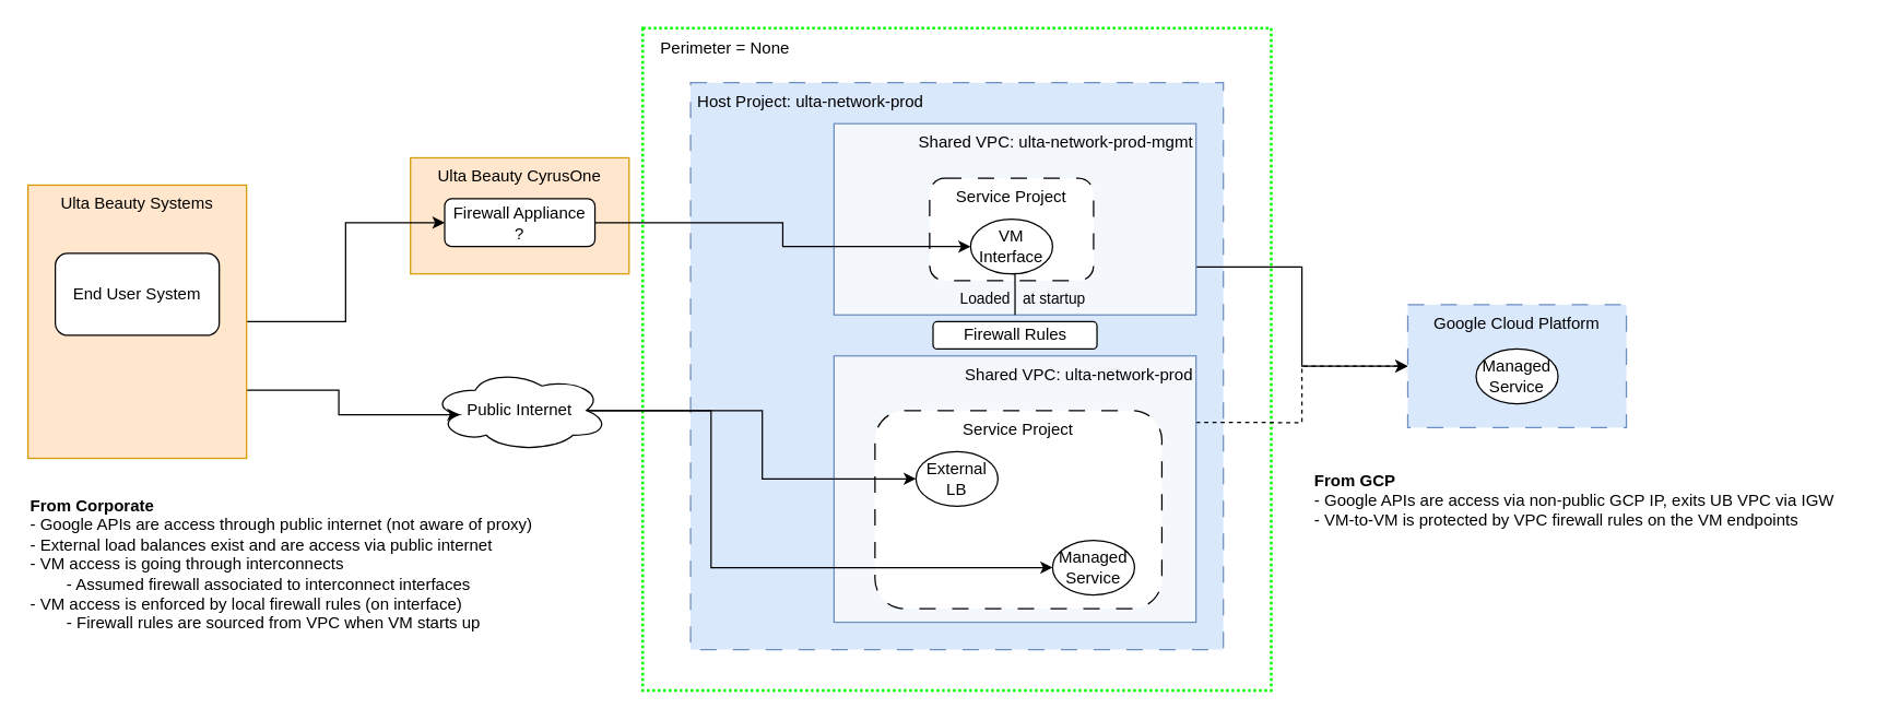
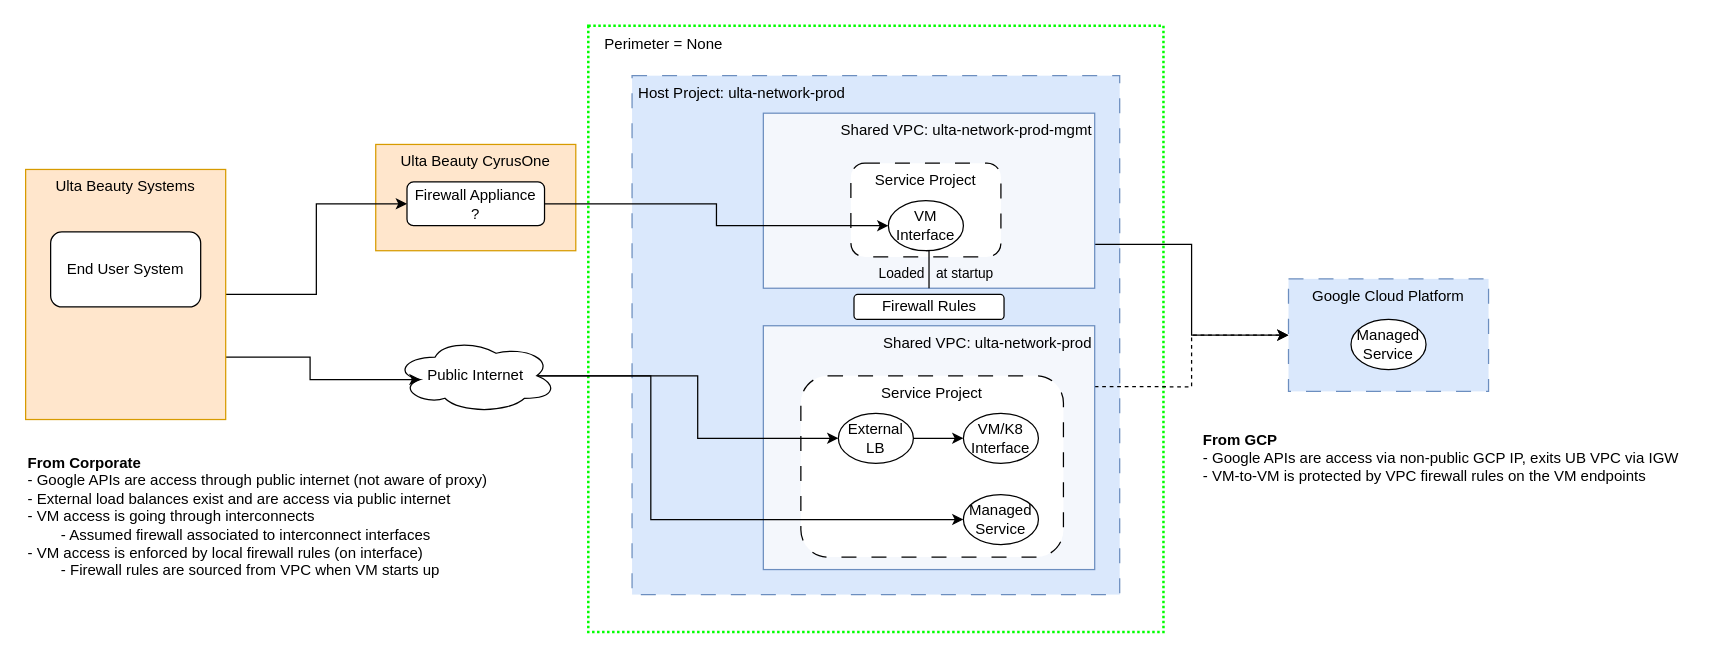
+ <mxCell id="26" style="edgeStyle=orthogonalEdgeStyle;rounded=0;orthogonalLoop=1;jettySize=auto;html=1;exitX=1;exitY=0.5;exitDx=0;exitDy=0;" edge="1" parent="1" source="27" target="16"><mxGeometry relative="1" as="geometry" /></mxCell>
+ <mxCell id="16" value="VM/K8 Interface" style="ellipse;whiteSpace=wrap;html=1;" vertex="1" parent="1"><mxGeometry x="770" y="330" width="60" height="40" as="geometry" /></mxCell>
